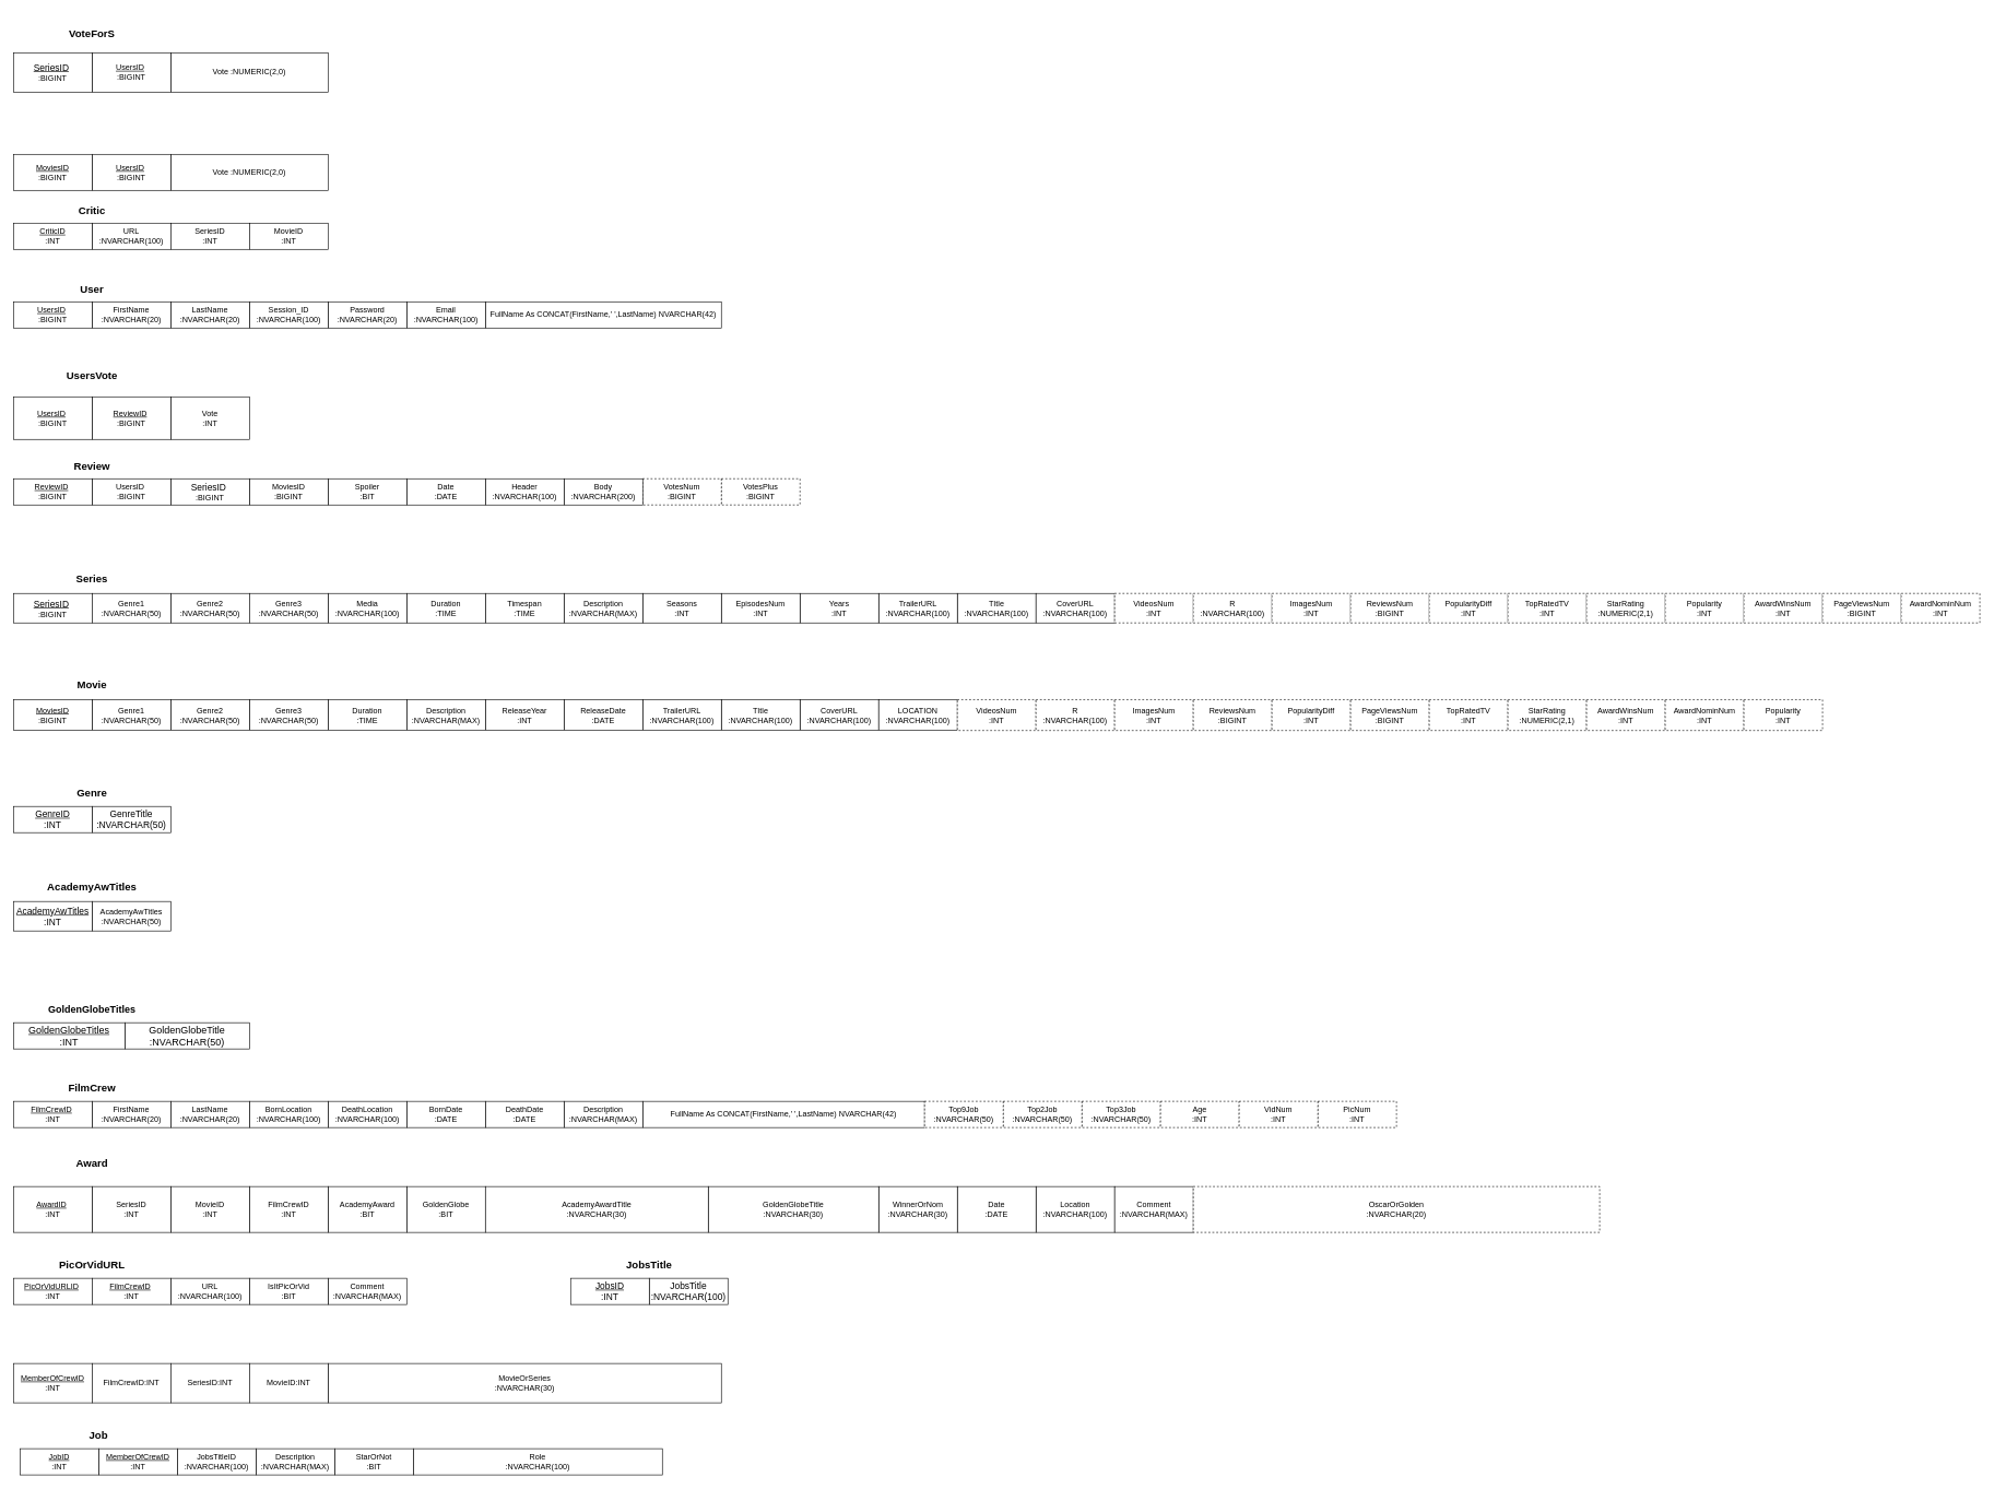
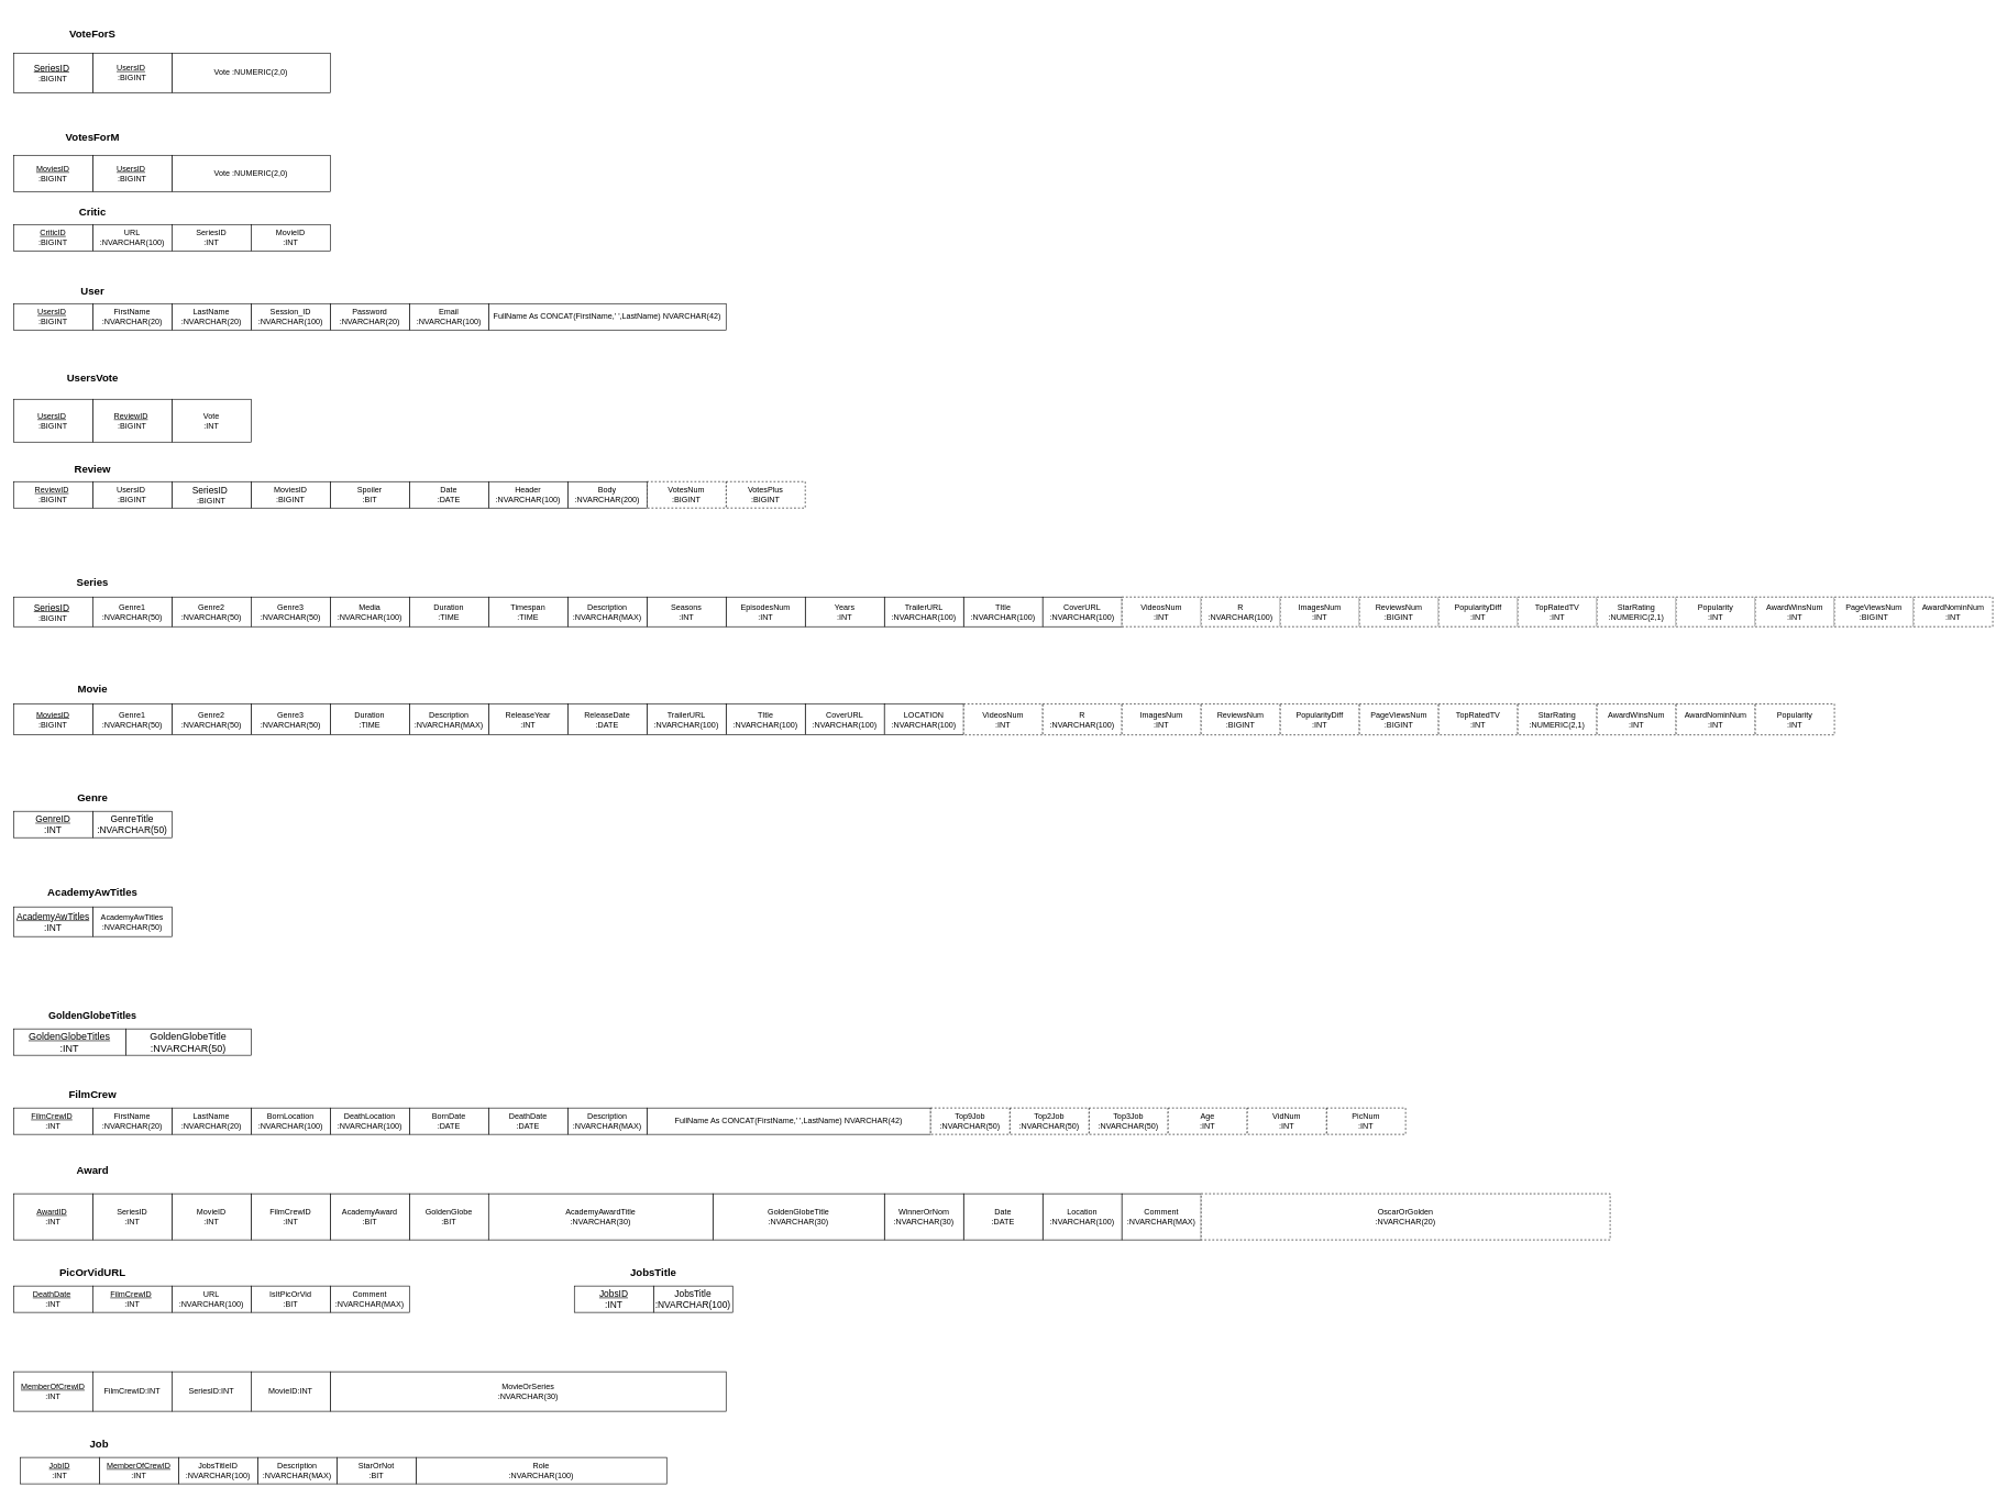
+ <mxCell id="150" value="&lt;b&gt;&lt;font style=&quot;font-size: 16px;&quot;&gt;VotesForM&lt;/font&gt;&lt;/b&gt;" style="text;html=1;strokeColor=none;fillColor=none;align=center;verticalAlign=middle;whiteSpace=wrap;rounded=0;" parent="146" vertex="1"><mxGeometry width="240" height="55" as="geometry" /></mxCell>
- <mxCell id="35" value="&lt;u&gt;CriticID&lt;br&gt;&lt;/u&gt;:INT&lt;u&gt;&lt;br&gt;&lt;/u&gt;" style="rounded=0;whiteSpace=wrap;html=1;" parent="33" vertex="1"><mxGeometry y="40" width="120" height="40" as="geometry" /></mxCell>
+ <mxCell id="35" value="&lt;u&gt;CriticID&lt;br&gt;&lt;/u&gt;:BIGINT&lt;u&gt;&lt;br&gt;&lt;/u&gt;" style="rounded=0;whiteSpace=wrap;html=1;" parent="33" vertex="1"><mxGeometry y="40" width="120" height="40" as="geometry" /></mxCell>
- <mxCell id="162" value="&lt;u&gt;PicOrVidURLID&lt;/u&gt;&amp;nbsp;&lt;br&gt;:INT" style="rounded=0;whiteSpace=wrap;html=1;container=0;" parent="158" vertex="1"><mxGeometry y="40" width="120" height="40" as="geometry" /></mxCell>
+ <mxCell id="162" value="&lt;u&gt;DeathDate&lt;/u&gt;&amp;nbsp;&lt;br&gt;:INT" style="rounded=0;whiteSpace=wrap;html=1;container=0;" parent="158" vertex="1"><mxGeometry y="40" width="120" height="40" as="geometry" /></mxCell>
